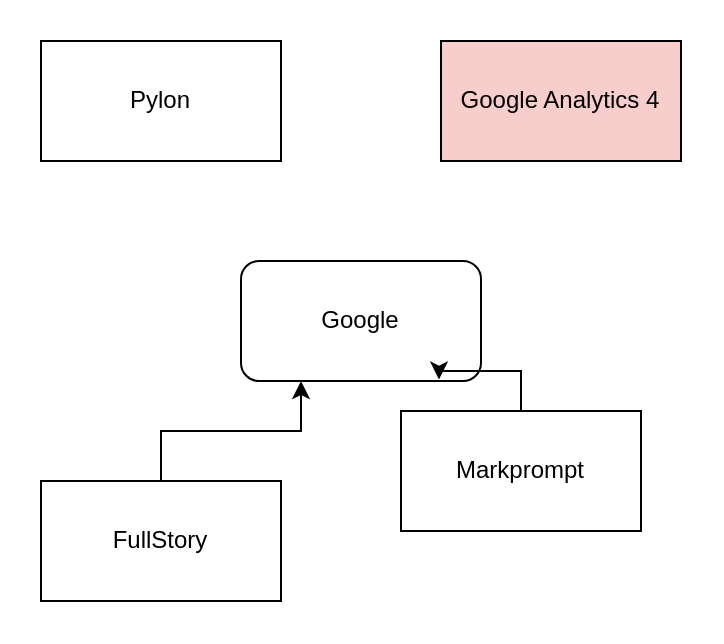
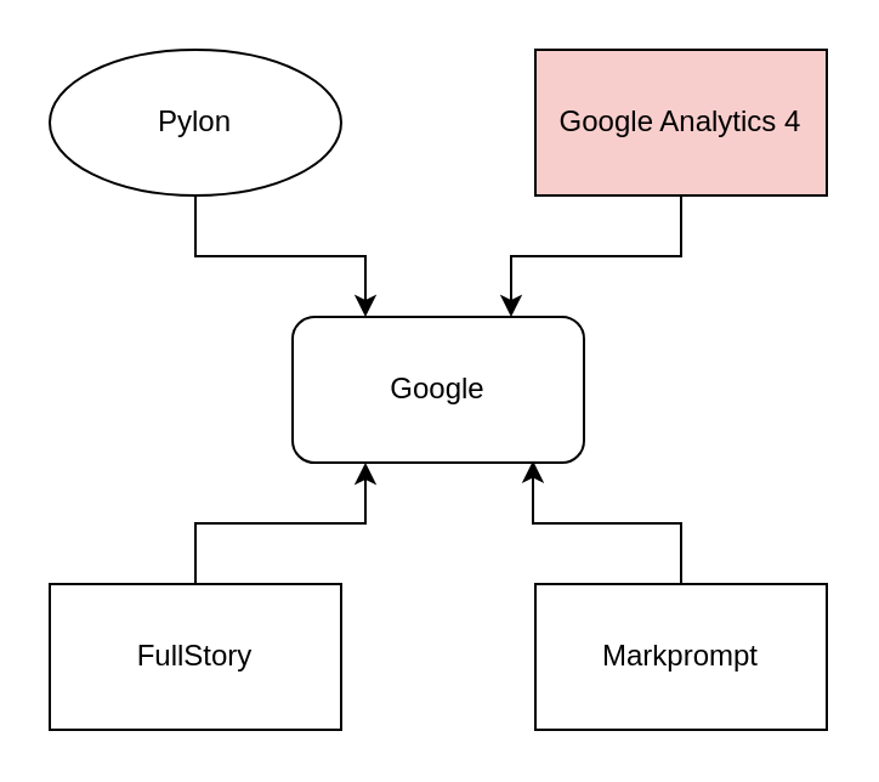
- <mxCell id="4" value="Pylon" style="rounded=0;whiteSpace=wrap;html=1;" vertex="1" parent="1"><mxGeometry x="20" y="20" width="120" height="60" as="geometry" /></mxCell>
+ <mxCell id="4" value="Pylon" style="ellipse;whiteSpace=wrap;html=1;" vertex="1" parent="1"><mxGeometry x="20" y="20" width="120" height="60" as="geometry" /></mxCell>
+ <mxCell id="3" style="edgeStyle=orthogonalEdgeStyle;rounded=0;orthogonalLoop=1;jettySize=auto;html=1;entryX=0.25;entryY=0;entryDx=0;entryDy=0;" edge="1" parent="1" source="4" target="2"><mxGeometry relative="1" as="geometry" /></mxCell>
+ <mxCell id="5" style="edgeStyle=orthogonalEdgeStyle;rounded=0;orthogonalLoop=1;jettySize=auto;html=1;entryX=0.75;entryY=0;entryDx=0;entryDy=0;" edge="1" parent="1" source="6" target="2"><mxGeometry relative="1" as="geometry" /></mxCell>
- <mxCell id="9" value="Markprompt" style="rounded=0;whiteSpace=wrap;html=1;" vertex="1" parent="1"><mxGeometry x="200" y="205" width="120" height="60" as="geometry" /></mxCell>
+ <mxCell id="9" value="Markprompt" style="rounded=0;whiteSpace=wrap;html=1;" vertex="1" parent="1"><mxGeometry x="220" y="240" width="120" height="60" as="geometry" /></mxCell>
